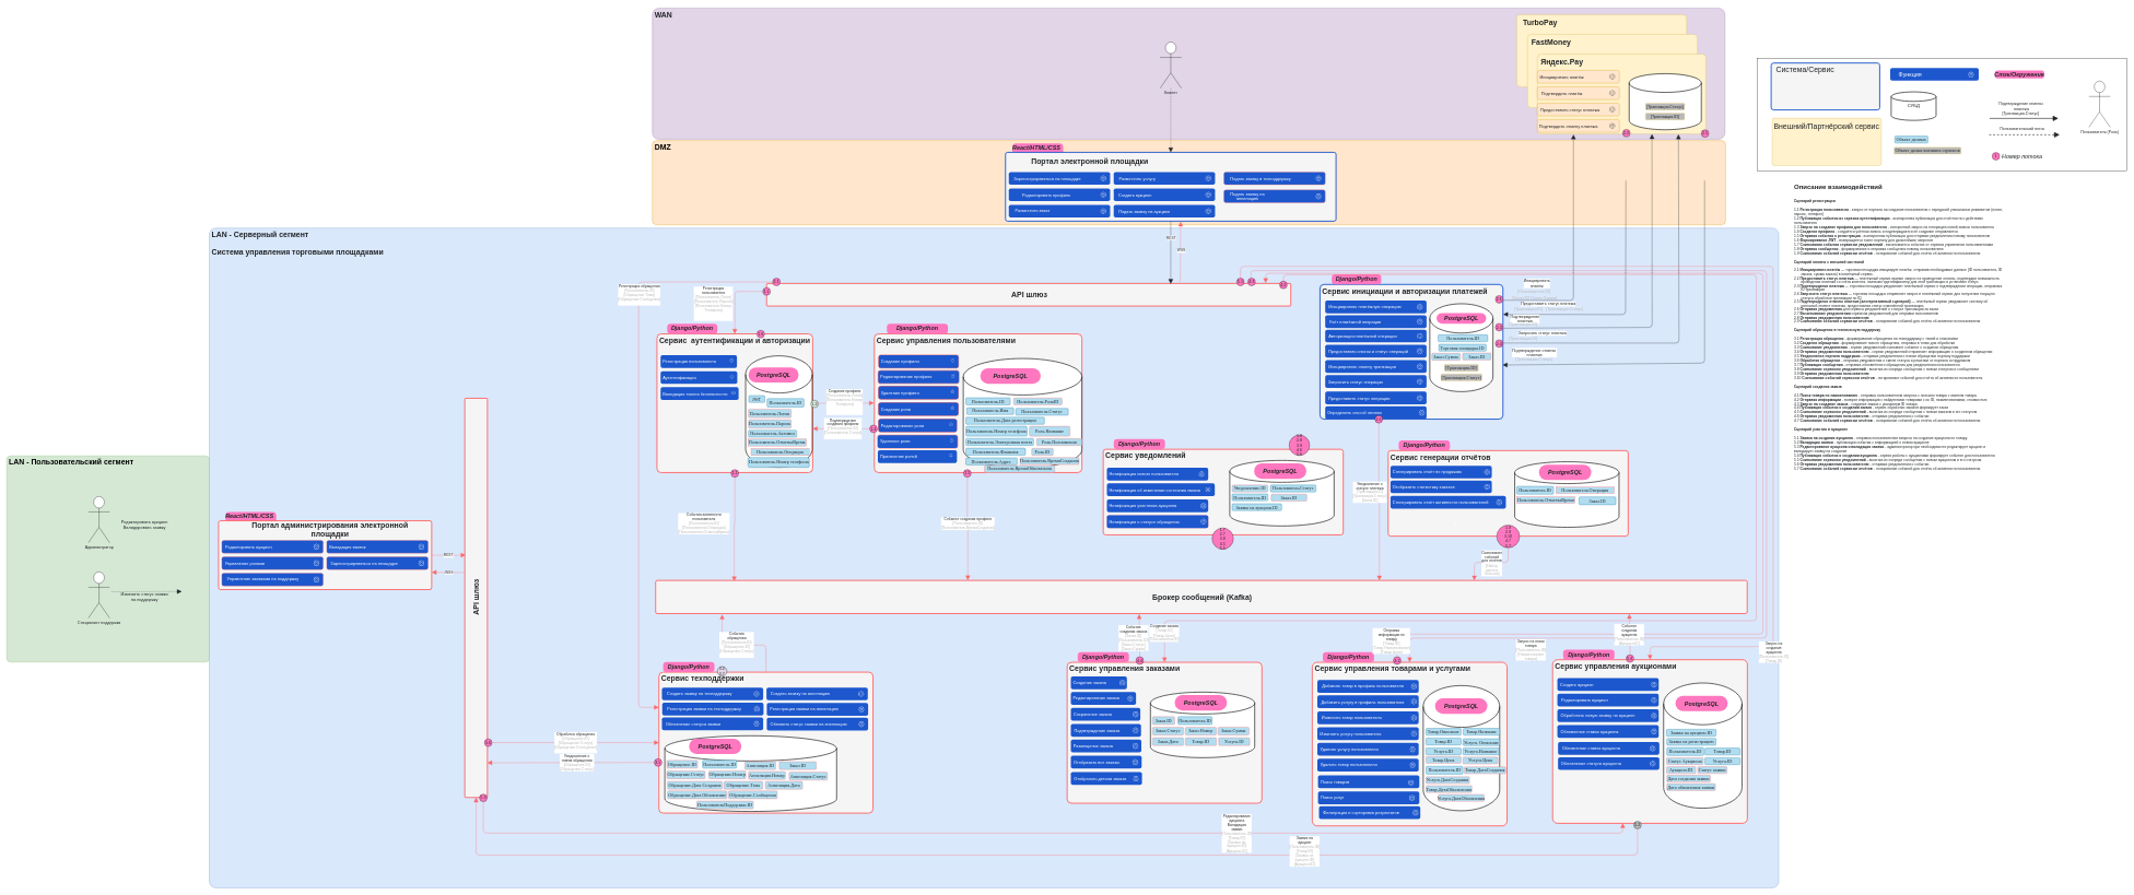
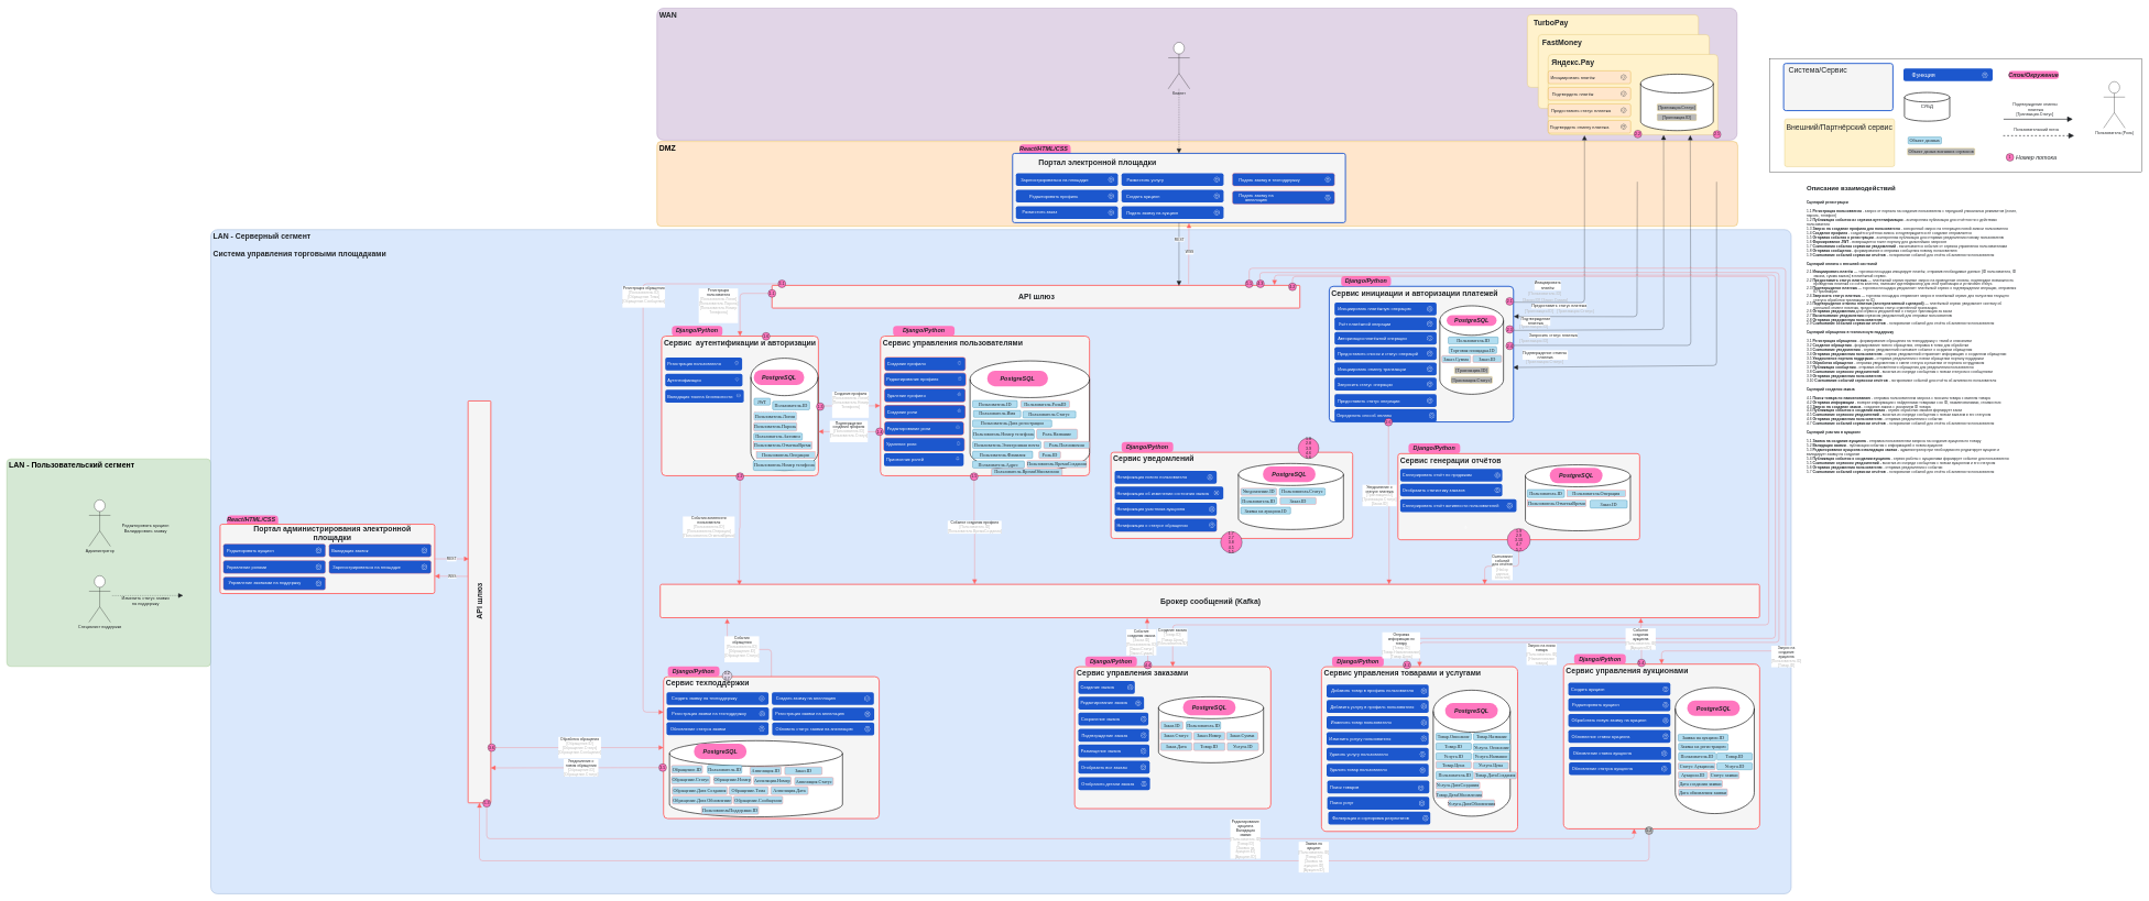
- <mxCell id="219" value="1.3" style="ellipse;whiteSpace=wrap;html=1;aspect=fixed;rounded=1;fillColor=#d5e8d4;fontColor=#212427;" vertex="1" parent="1"><mxGeometry x="2472" y="1220" width="23" height="23" as="geometry" /></mxCell>
+ <mxCell id="219" value="1.3" style="ellipse;whiteSpace=wrap;html=1;aspect=fixed;rounded=1;fillColor=#FF77BF;fontColor=#212427;" vertex="1" parent="1"><mxGeometry x="2472" y="1220" width="23" height="23" as="geometry" /></mxCell>
- <mxCell id="157" value="&lt;p class=&quot;p1&quot; style=&quot;margin: 0px 0px 0px 13px; text-indent: -13px; font-variant-numeric: normal; font-variant-east-asian: normal; font-variant-alternates: normal; font-kerning: auto; font-optical-sizing: auto; font-feature-settings: normal; font-variation-settings: normal; font-variant-position: normal; font-stretch: normal; font-size: 14px; line-height: normal; text-align: start;&quot;&gt;&lt;font face=&quot;Times New Roman&quot;&gt;Пользователь.Логин&lt;/font&gt;&lt;/p&gt;" style="rounded=1;whiteSpace=wrap;html=1;fillColor=#b1ddf0;strokeColor=#FF6666;fontColor=#212427;" vertex="1" parent="150"><mxGeometry x="8.69" y="162.5" width="130.309" height="26.009" as="geometry" /></mxCell>
+ <mxCell id="157" value="&lt;p class=&quot;p1&quot; style=&quot;margin: 0px 0px 0px 13px; text-indent: -13px; font-variant-numeric: normal; font-variant-east-asian: normal; font-variant-alternates: normal; font-kerning: auto; font-optical-sizing: auto; font-feature-settings: normal; font-variation-settings: normal; font-variant-position: normal; font-stretch: normal; font-size: 14px; line-height: normal; text-align: start;&quot;&gt;&lt;font face=&quot;Times New Roman&quot;&gt;Пользователь.Логин&lt;/font&gt;&lt;/p&gt;" style="rounded=1;whiteSpace=wrap;html=1;fillColor=#b1ddf0;strokeColor=#FF6666;fontColor=#212427;dashed=1;" vertex="1" parent="150"><mxGeometry x="8.69" y="162.5" width="130.309" height="26.009" as="geometry" /></mxCell>
